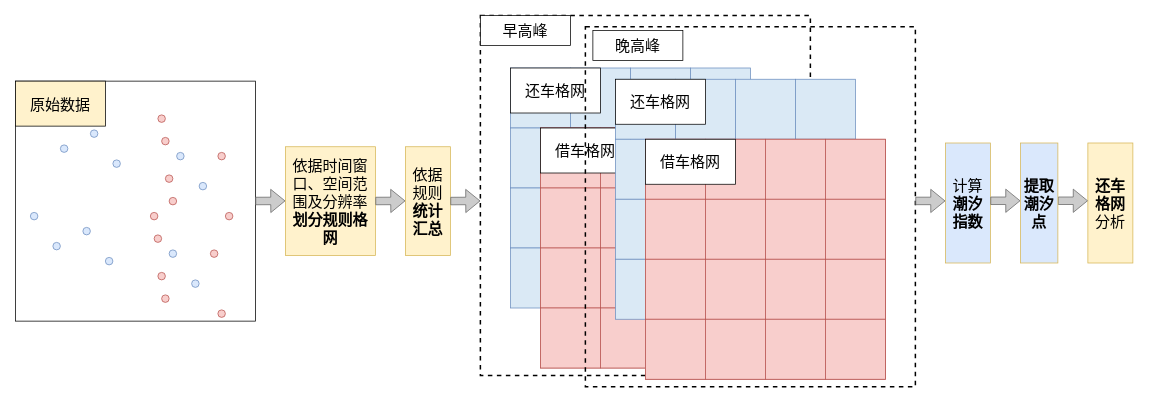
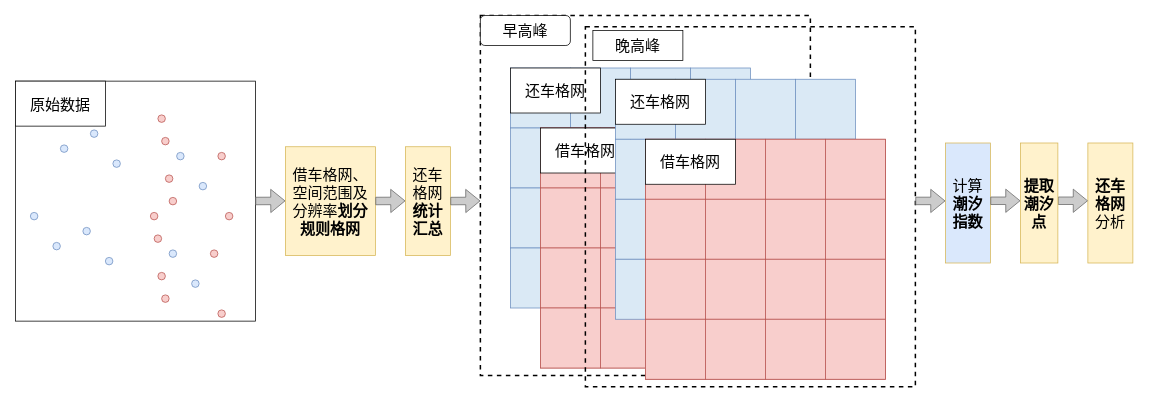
- <mxCell id="69" value="早高峰" style="rounded=0;whiteSpace=wrap;html=1;fontSize=20;fontFamily=宋体;" vertex="1" parent="30"><mxGeometry width="120" height="40" as="geometry" /></mxCell>
+ <mxCell id="69" value="早高峰" style="whiteSpace=wrap;html=1;fontSize=20;fontFamily=宋体;rounded=1;" vertex="1" parent="30"><mxGeometry width="120" height="40" as="geometry" /></mxCell>
- <mxCell id="28" value="原始数据" style="rounded=0;whiteSpace=wrap;html=1;fontSize=20;fontFamily=宋体;fillColor=#fff2cc;" vertex="1" parent="2"><mxGeometry width="120" height="60" as="geometry" /></mxCell>
+ <mxCell id="28" value="原始数据" style="rounded=0;whiteSpace=wrap;html=1;fontSize=20;fontFamily=宋体;" vertex="1" parent="2"><mxGeometry width="120" height="60" as="geometry" /></mxCell>
- <mxCell id="110" value="依据时间窗口、空间范围及分辨率&lt;b&gt;划分规则格网&lt;/b&gt;" style="rounded=0;whiteSpace=wrap;html=1;fontSize=20;fontFamily=宋体;fillColor=#fff2cc;strokeColor=#d6b656;" vertex="1" parent="1"><mxGeometry x="380" y="195" width="120" height="145" as="geometry" /></mxCell>
+ <mxCell id="110" value="借车格网、空间范围及分辨率&lt;b&gt;划分规则格网&lt;/b&gt;" style="rounded=0;whiteSpace=wrap;html=1;fontSize=20;fontFamily=宋体;fillColor=#fff2cc;strokeColor=#d6b656;" vertex="1" parent="1"><mxGeometry x="380" y="195" width="120" height="145" as="geometry" /></mxCell>
- <mxCell id="111" value="依据规则&lt;b&gt;统计汇总&lt;/b&gt;" style="rounded=0;whiteSpace=wrap;html=1;fontSize=20;fontFamily=宋体;fillColor=#fff2cc;strokeColor=#d6b656;" vertex="1" parent="1"><mxGeometry x="540" y="195" width="60" height="145" as="geometry" /></mxCell>
+ <mxCell id="111" value="还车格网&lt;b&gt;统计汇总&lt;/b&gt;" style="rounded=0;whiteSpace=wrap;html=1;fontSize=20;fontFamily=宋体;fillColor=#fff2cc;strokeColor=#d6b656;" vertex="1" parent="1"><mxGeometry x="540" y="195" width="60" height="145" as="geometry" /></mxCell>
- <mxCell id="120" value="&lt;b&gt;提取潮汐点&lt;/b&gt;" style="rounded=0;whiteSpace=wrap;html=1;fontSize=20;fontFamily=宋体;fillColor=#dae8fc;strokeColor=#d6b656;" vertex="1" parent="1"><mxGeometry x="1360" y="190" width="50" height="160" as="geometry" /></mxCell>
+ <mxCell id="120" value="&lt;b&gt;提取潮汐点&lt;/b&gt;" style="rounded=0;whiteSpace=wrap;html=1;fontSize=20;fontFamily=宋体;fillColor=#fff2cc;strokeColor=#d6b656;" vertex="1" parent="1"><mxGeometry x="1360" y="190" width="50" height="160" as="geometry" /></mxCell>
